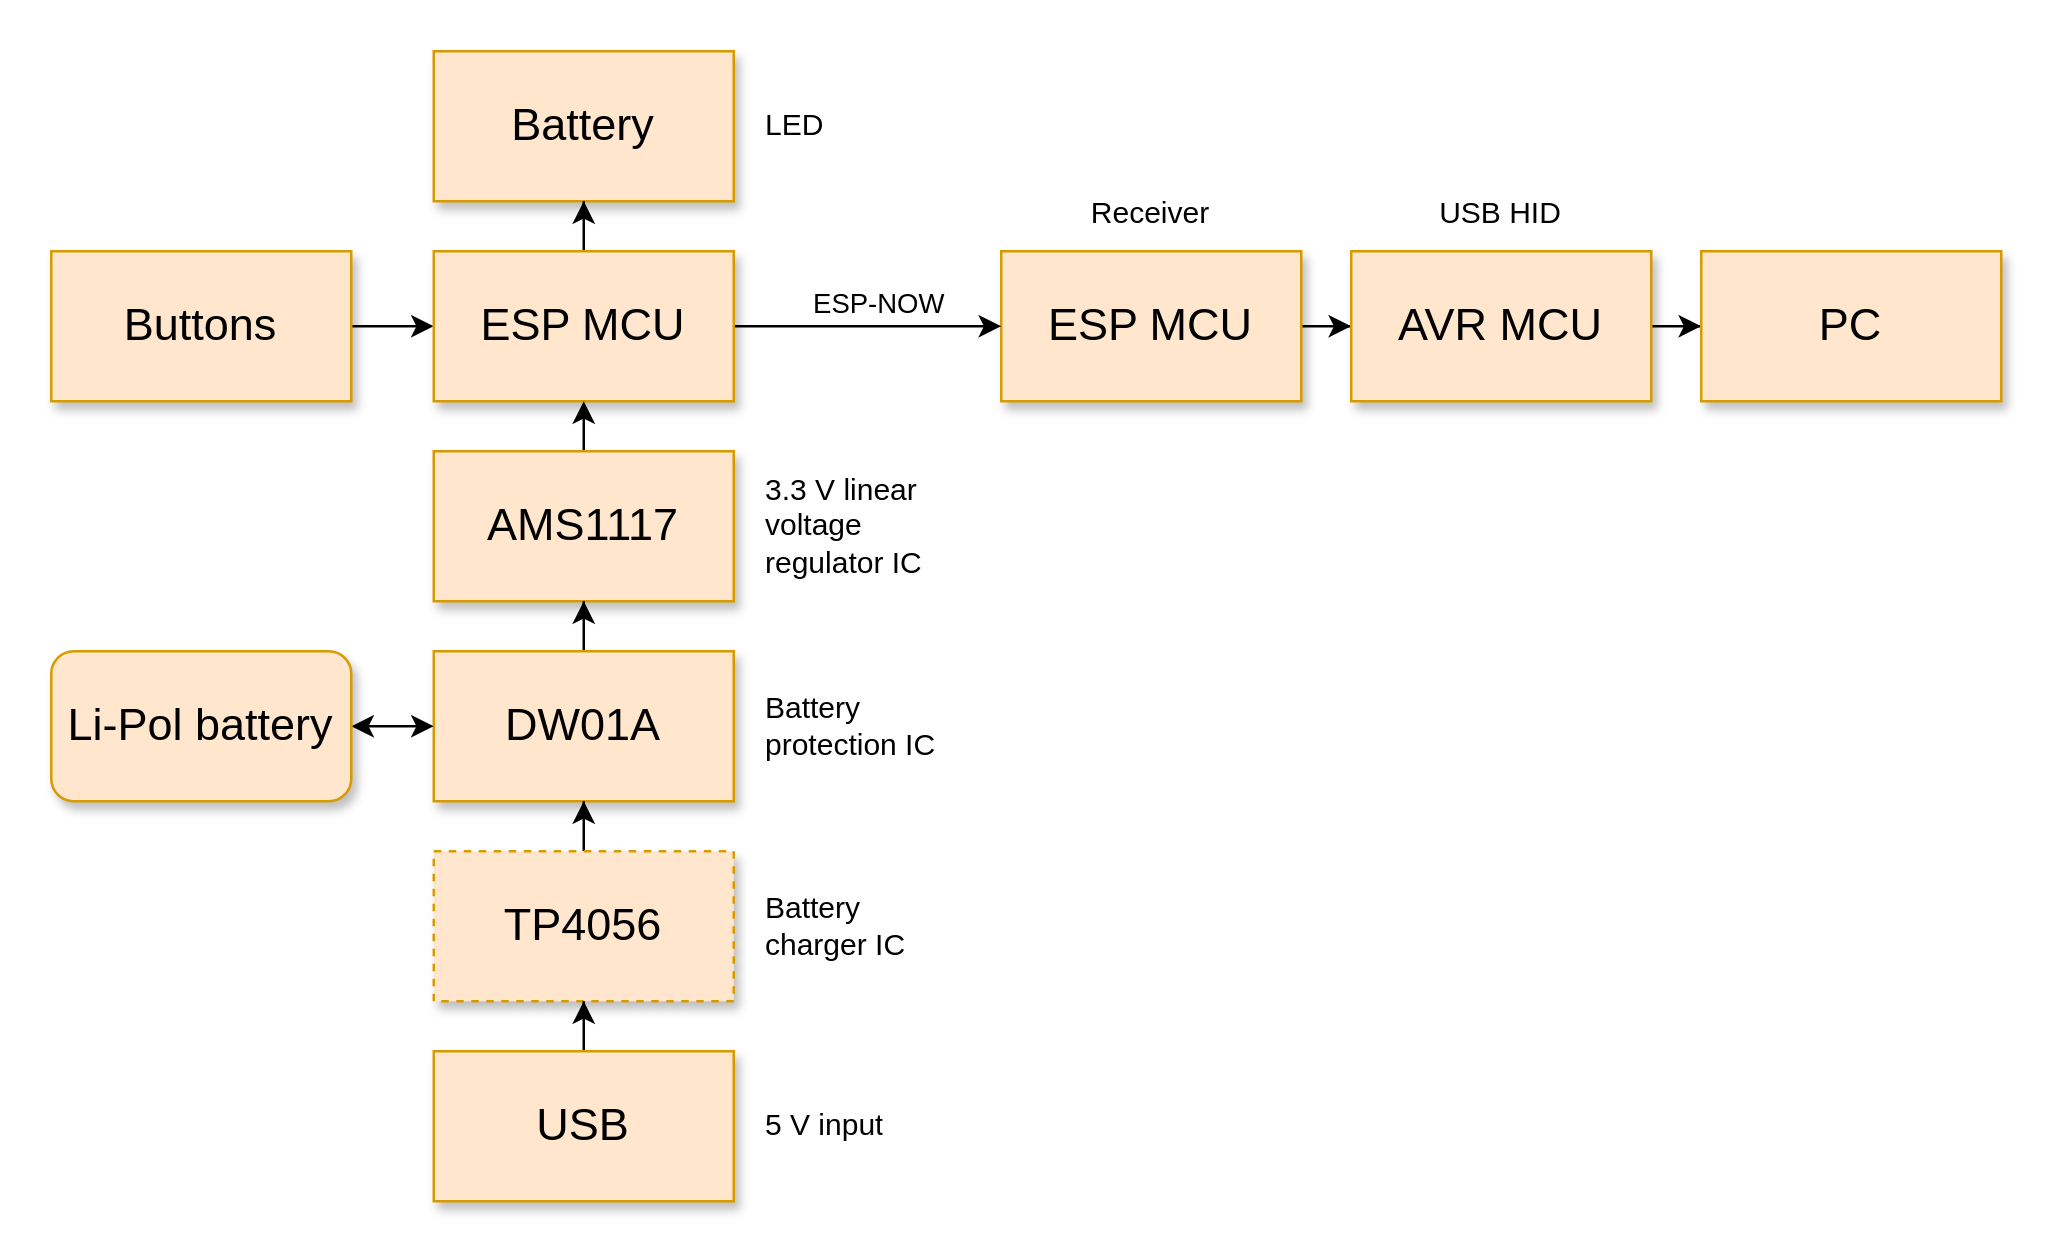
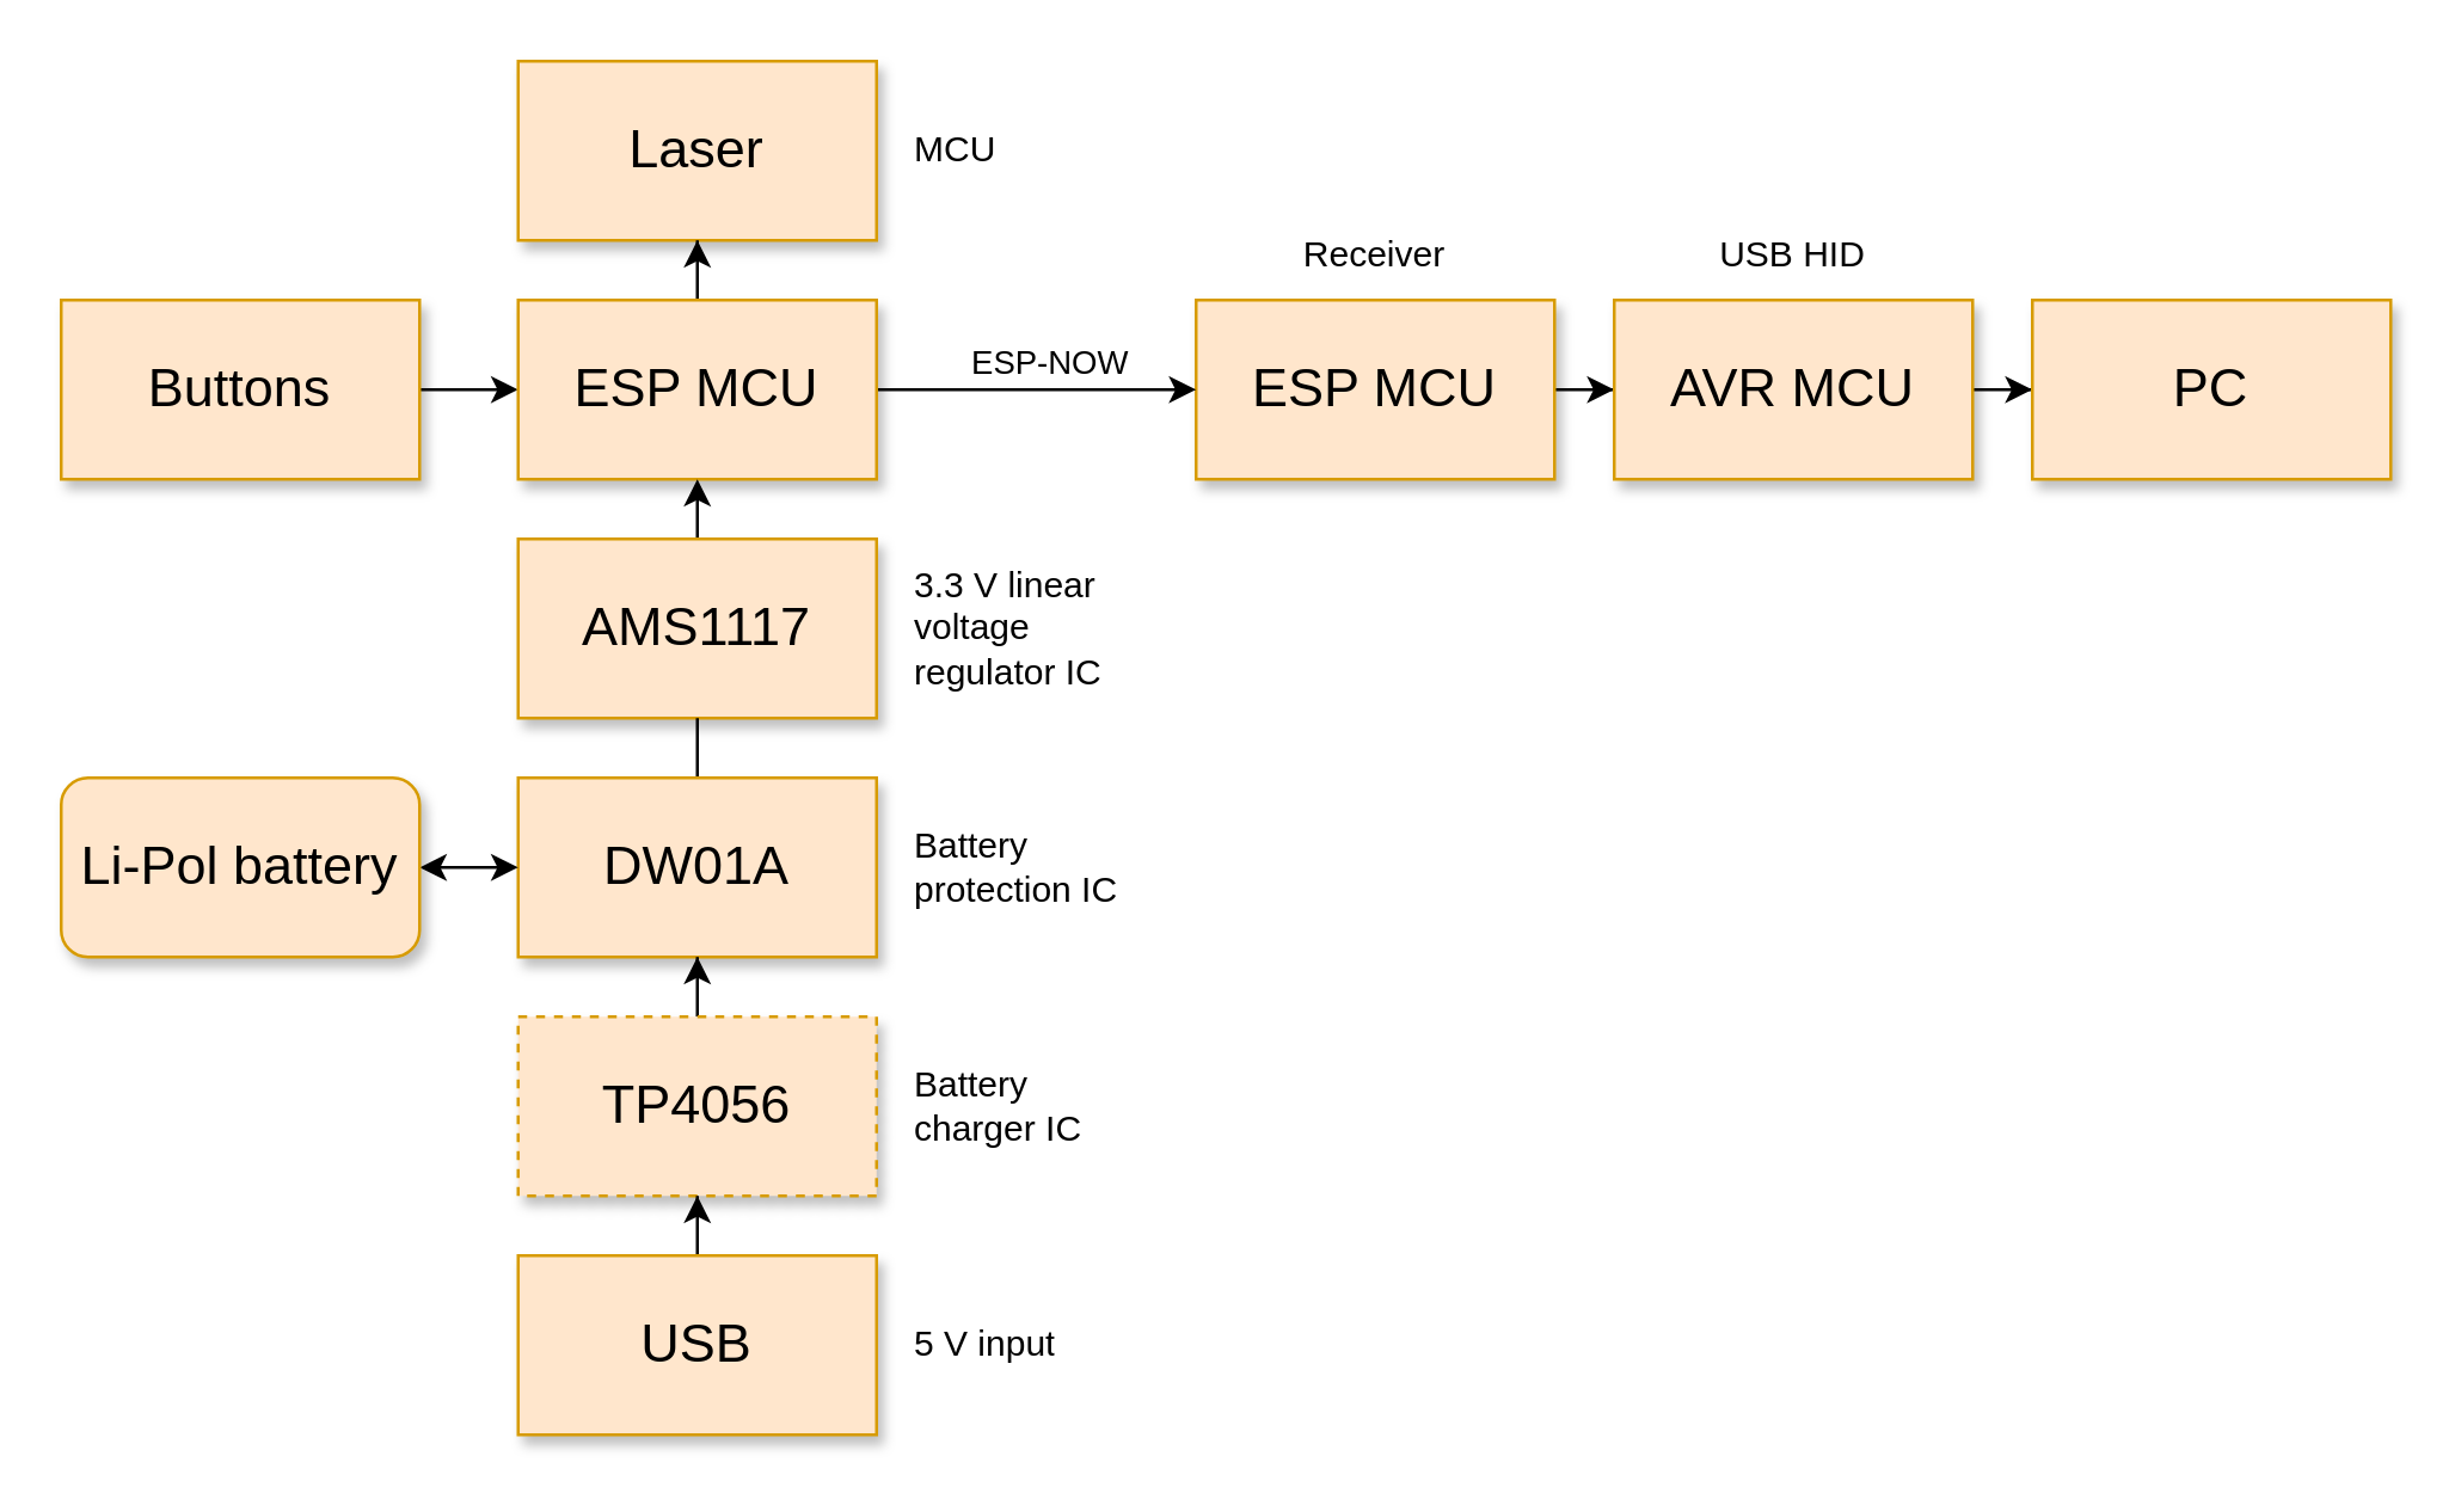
- <mxCell id="2" value="Battery" style="whiteSpace=wrap;html=1;shadow=1;fontSize=18;fillColor=#ffe6cc;strokeColor=#d79b00;" parent="1" vertex="1"><mxGeometry x="173" y="20" width="120" height="60" as="geometry" /></mxCell>
+ <mxCell id="2" value="Laser" style="whiteSpace=wrap;html=1;shadow=1;fontSize=18;fillColor=#ffe6cc;strokeColor=#d79b00;" parent="1" vertex="1"><mxGeometry x="173" y="20" width="120" height="60" as="geometry" /></mxCell>
- <mxCell id="30" value="LED" style="text;strokeColor=none;fillColor=none;align=left;verticalAlign=middle;spacingLeft=4;spacingRight=4;overflow=hidden;points=[[0,0.5],[1,0.5]];portConstraint=eastwest;rotatable=0;whiteSpace=wrap;html=1;" vertex="1" parent="1"><mxGeometry x="300" y="20" width="80" height="60" as="geometry" /></mxCell>
+ <mxCell id="30" value="MCU" style="text;strokeColor=none;fillColor=none;align=left;verticalAlign=middle;spacingLeft=4;spacingRight=4;overflow=hidden;points=[[0,0.5],[1,0.5]];portConstraint=eastwest;rotatable=0;whiteSpace=wrap;html=1;" vertex="1" parent="1"><mxGeometry x="300" y="20" width="80" height="60" as="geometry" /></mxCell>
- <mxCell id="16" value="" style="edgeStyle=orthogonalEdgeStyle;rounded=0;orthogonalLoop=1;jettySize=auto;html=1;" edge="1" parent="1" source="17" target="15"><mxGeometry relative="1" as="geometry" /></mxCell>
+ <mxCell id="16" value="" style="edgeStyle=orthogonalEdgeStyle;rounded=0;orthogonalLoop=1;jettySize=auto;html=1;endArrow=none;" edge="1" parent="1" source="17" target="15"><mxGeometry relative="1" as="geometry" /></mxCell>
